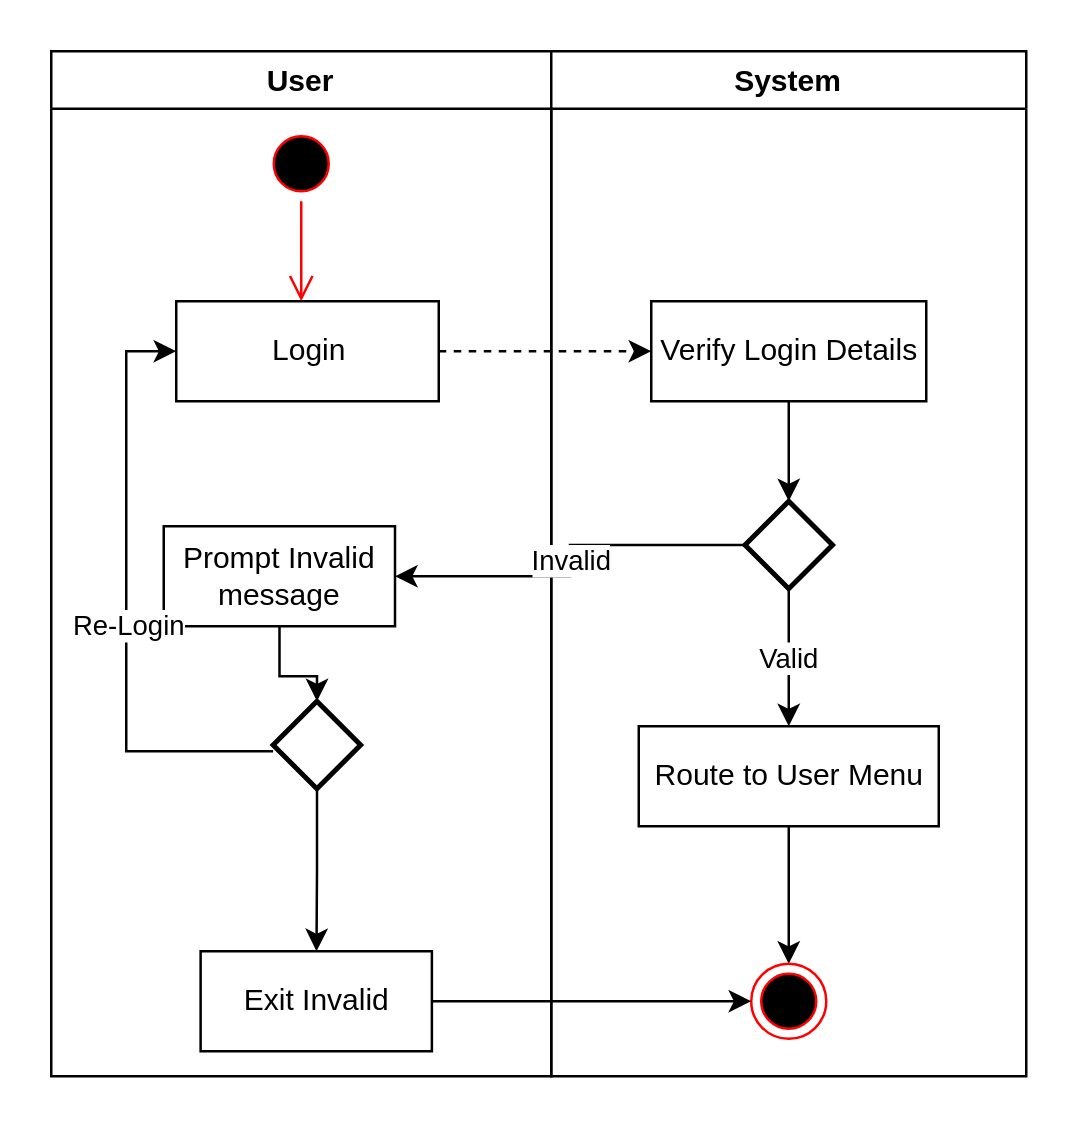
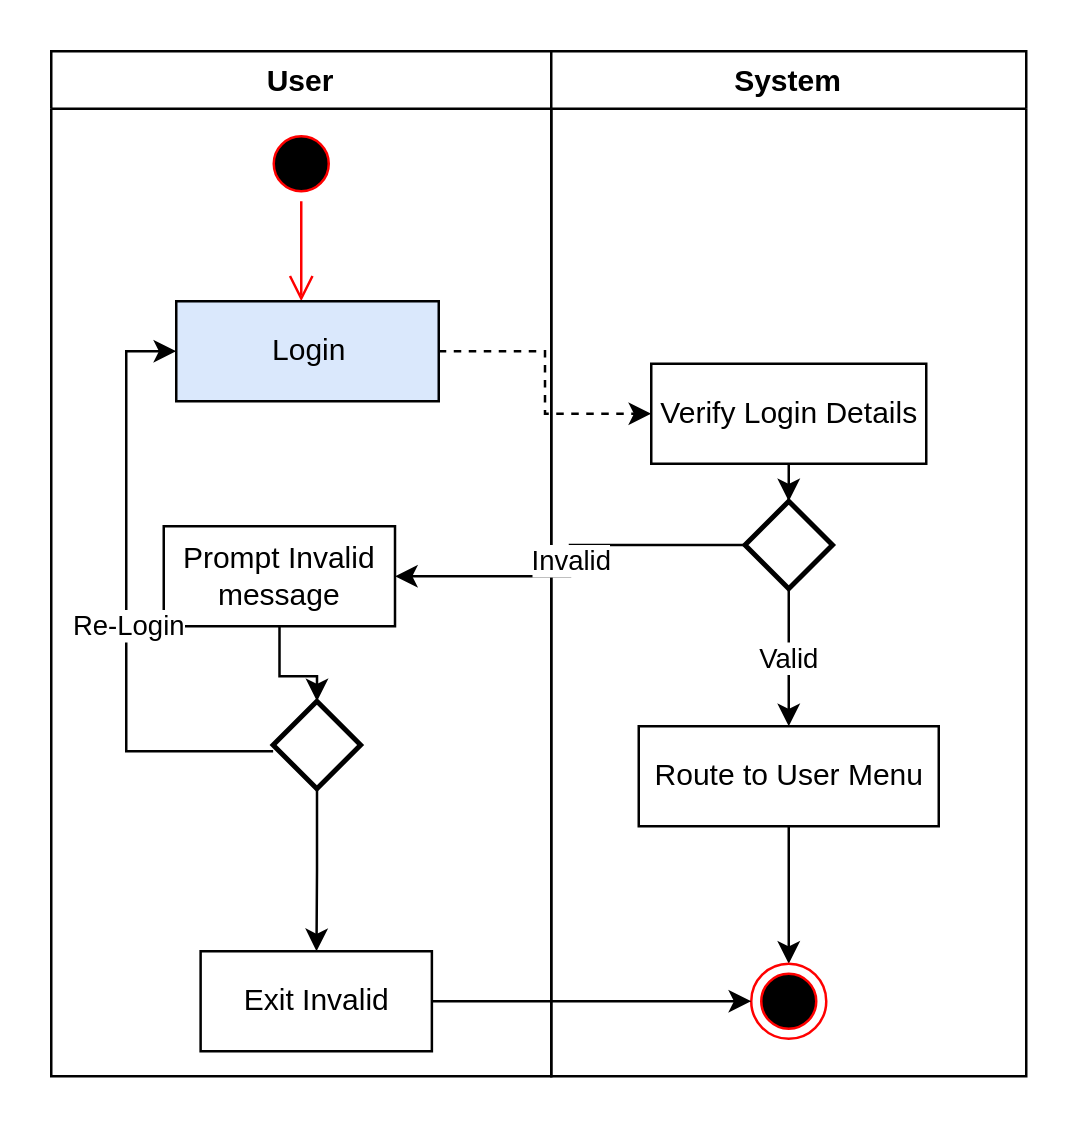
- <mxCell id="5" value="Login" style="html=1;" parent="2" vertex="1"><mxGeometry x="50" y="100" width="105" height="40" as="geometry" /></mxCell>
+ <mxCell id="5" value="Login" style="html=1;fillColor=#dae8fc;" parent="2" vertex="1"><mxGeometry x="50" y="100" width="105" height="40" as="geometry" /></mxCell>
- <mxCell id="15" value="Verify Login Details" style="html=1;" parent="13" vertex="1"><mxGeometry x="40" y="100" width="110" height="40" as="geometry" /></mxCell>
+ <mxCell id="15" value="Verify Login Details" style="html=1;" parent="13" vertex="1"><mxGeometry x="40" y="125" width="110" height="40" as="geometry" /></mxCell>
